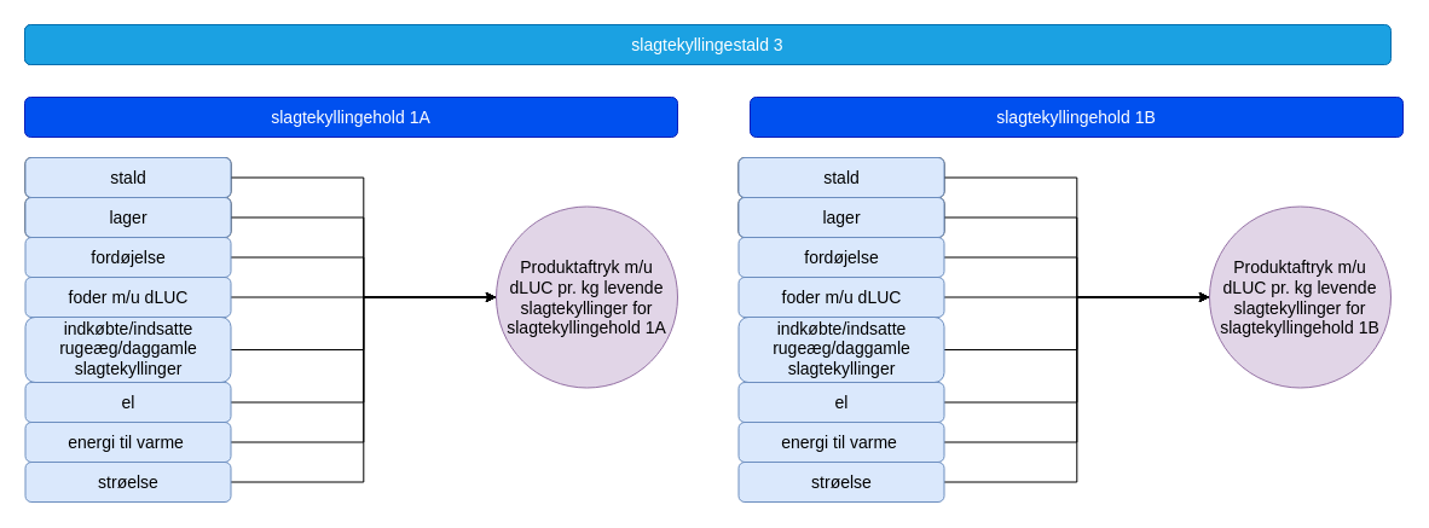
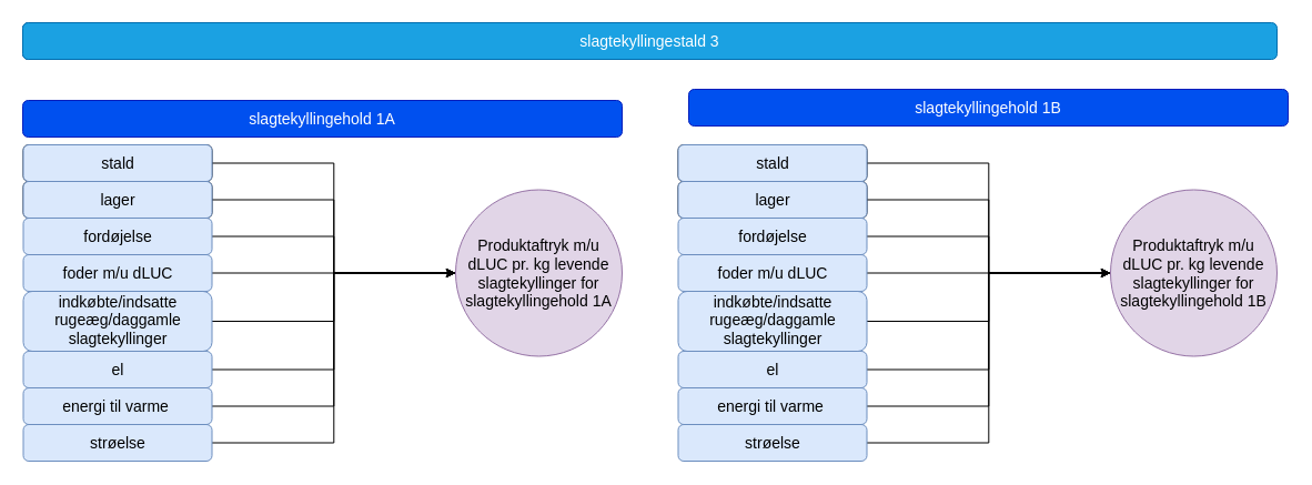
- <mxCell id="25" value="&lt;font style=&quot;font-size: 14px;&quot;&gt;slagtekyllingehold 1A&lt;/font&gt;" style="rounded=1;whiteSpace=wrap;html=1;fontSize=33;fillColor=#0050ef;strokeColor=#001DBC;align=center;verticalAlign=bottom;fontColor=#ffffff;" vertex="1" parent="1"><mxGeometry x="20" y="80" width="540" height="33" as="geometry" /></mxCell>
+ <mxCell id="25" value="&lt;font style=&quot;font-size: 14px;&quot;&gt;slagtekyllingehold 1A&lt;/font&gt;" style="rounded=1;whiteSpace=wrap;html=1;fontSize=33;fillColor=#0050ef;strokeColor=#001DBC;align=center;verticalAlign=bottom;fontColor=#ffffff;" vertex="1" parent="1"><mxGeometry x="20" y="90" width="540" height="33" as="geometry" /></mxCell>
